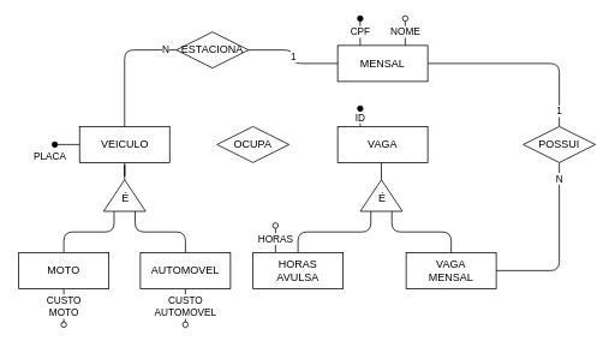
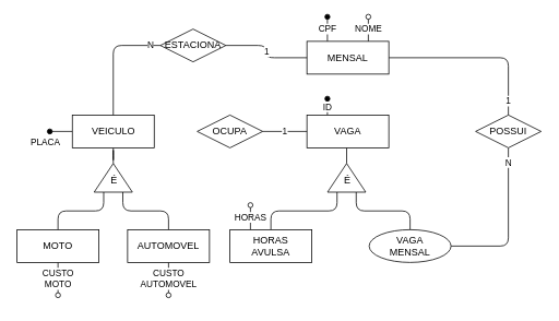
+ <mxCell id="34" value="1" style="edgeStyle=orthogonalEdgeStyle;orthogonalLoop=1;jettySize=auto;html=1;endArrow=none;endFill=0;" edge="1" parent="1" source="29" target="33"><mxGeometry relative="1" as="geometry" /></mxCell>
- <mxCell id="5" value="VAGA&lt;br&gt;MENSAL" style="whiteSpace=wrap;html=1;align=center;" vertex="1" parent="1"><mxGeometry x="450" y="280" width="100" height="40" as="geometry" /></mxCell>
+ <mxCell id="5" value="VAGA&lt;br&gt;MENSAL" style="ellipse;whiteSpace=wrap;html=1;align=center;" vertex="1" parent="1"><mxGeometry x="450" y="280" width="100" height="40" as="geometry" /></mxCell>
